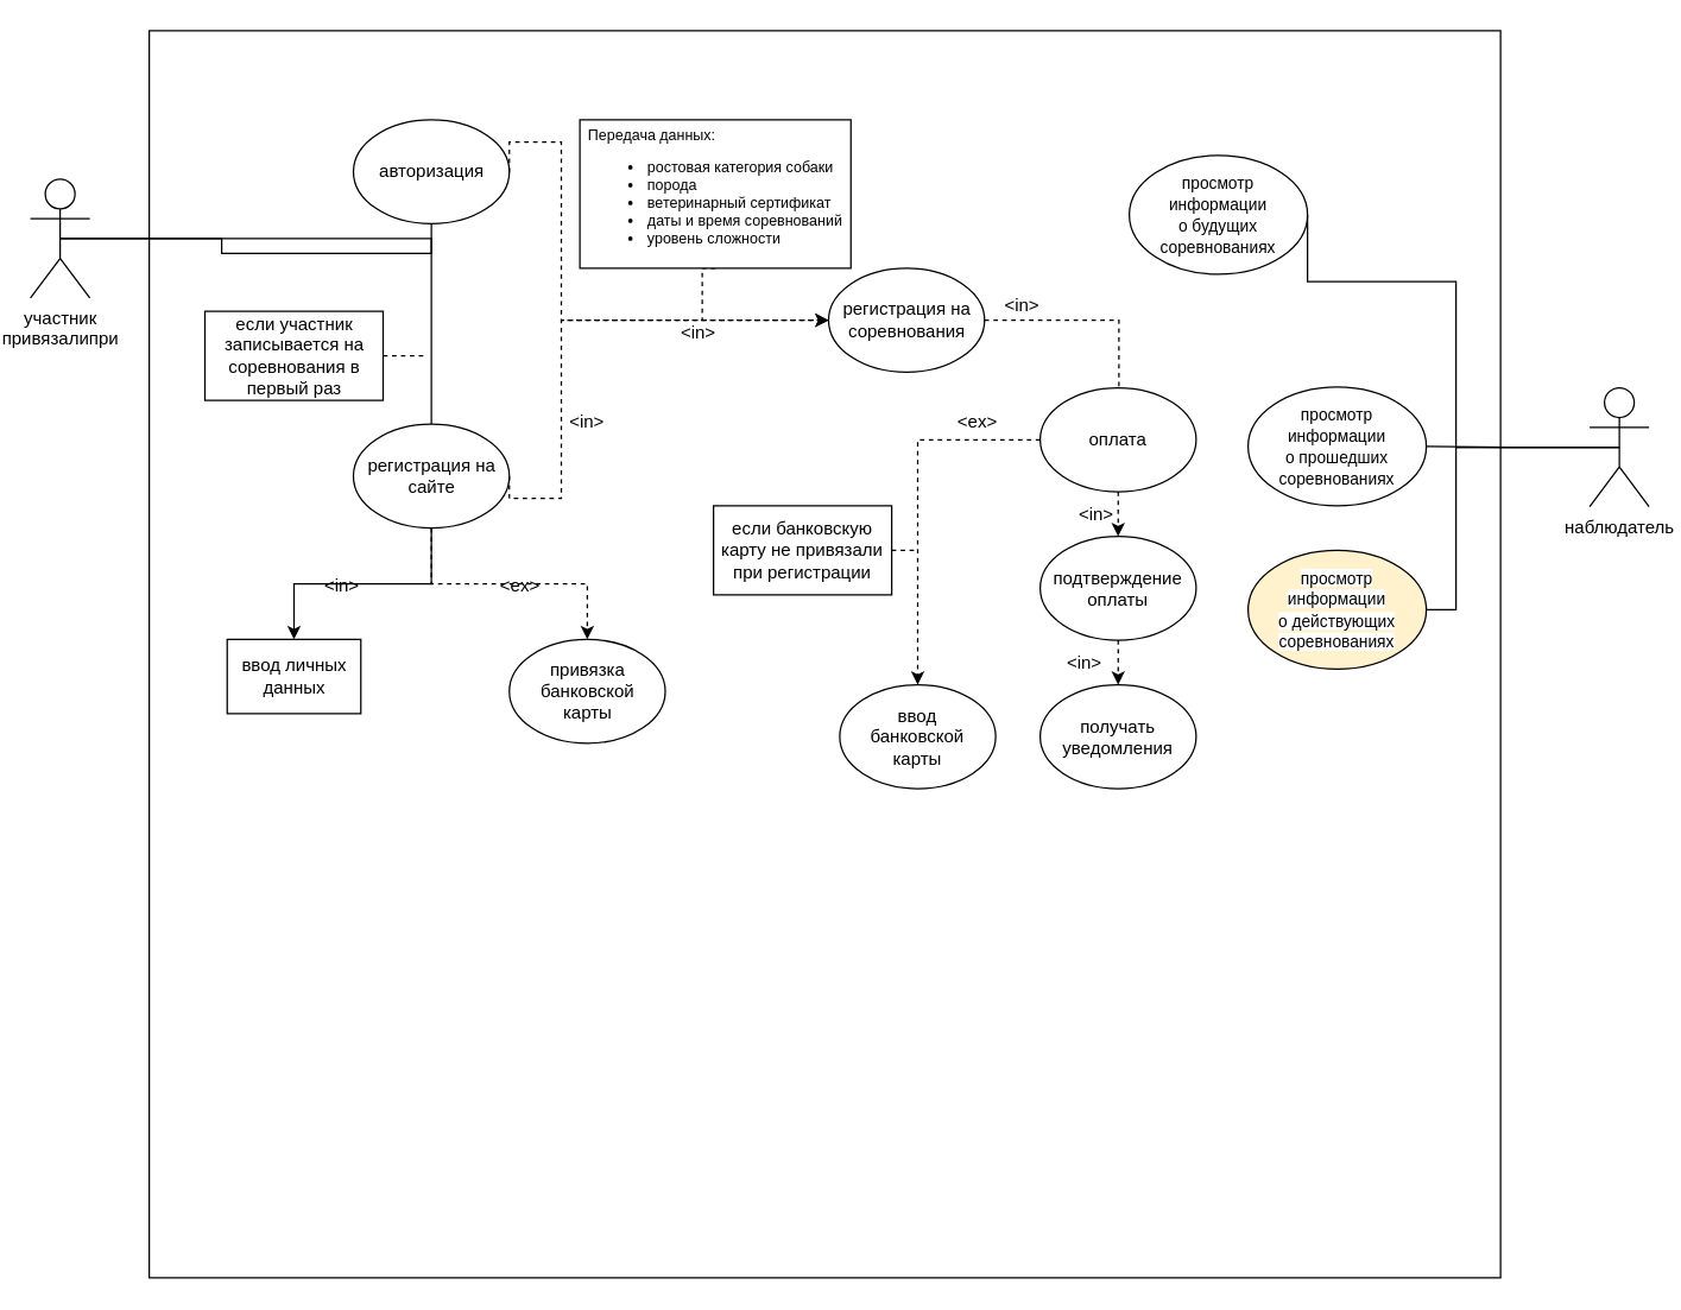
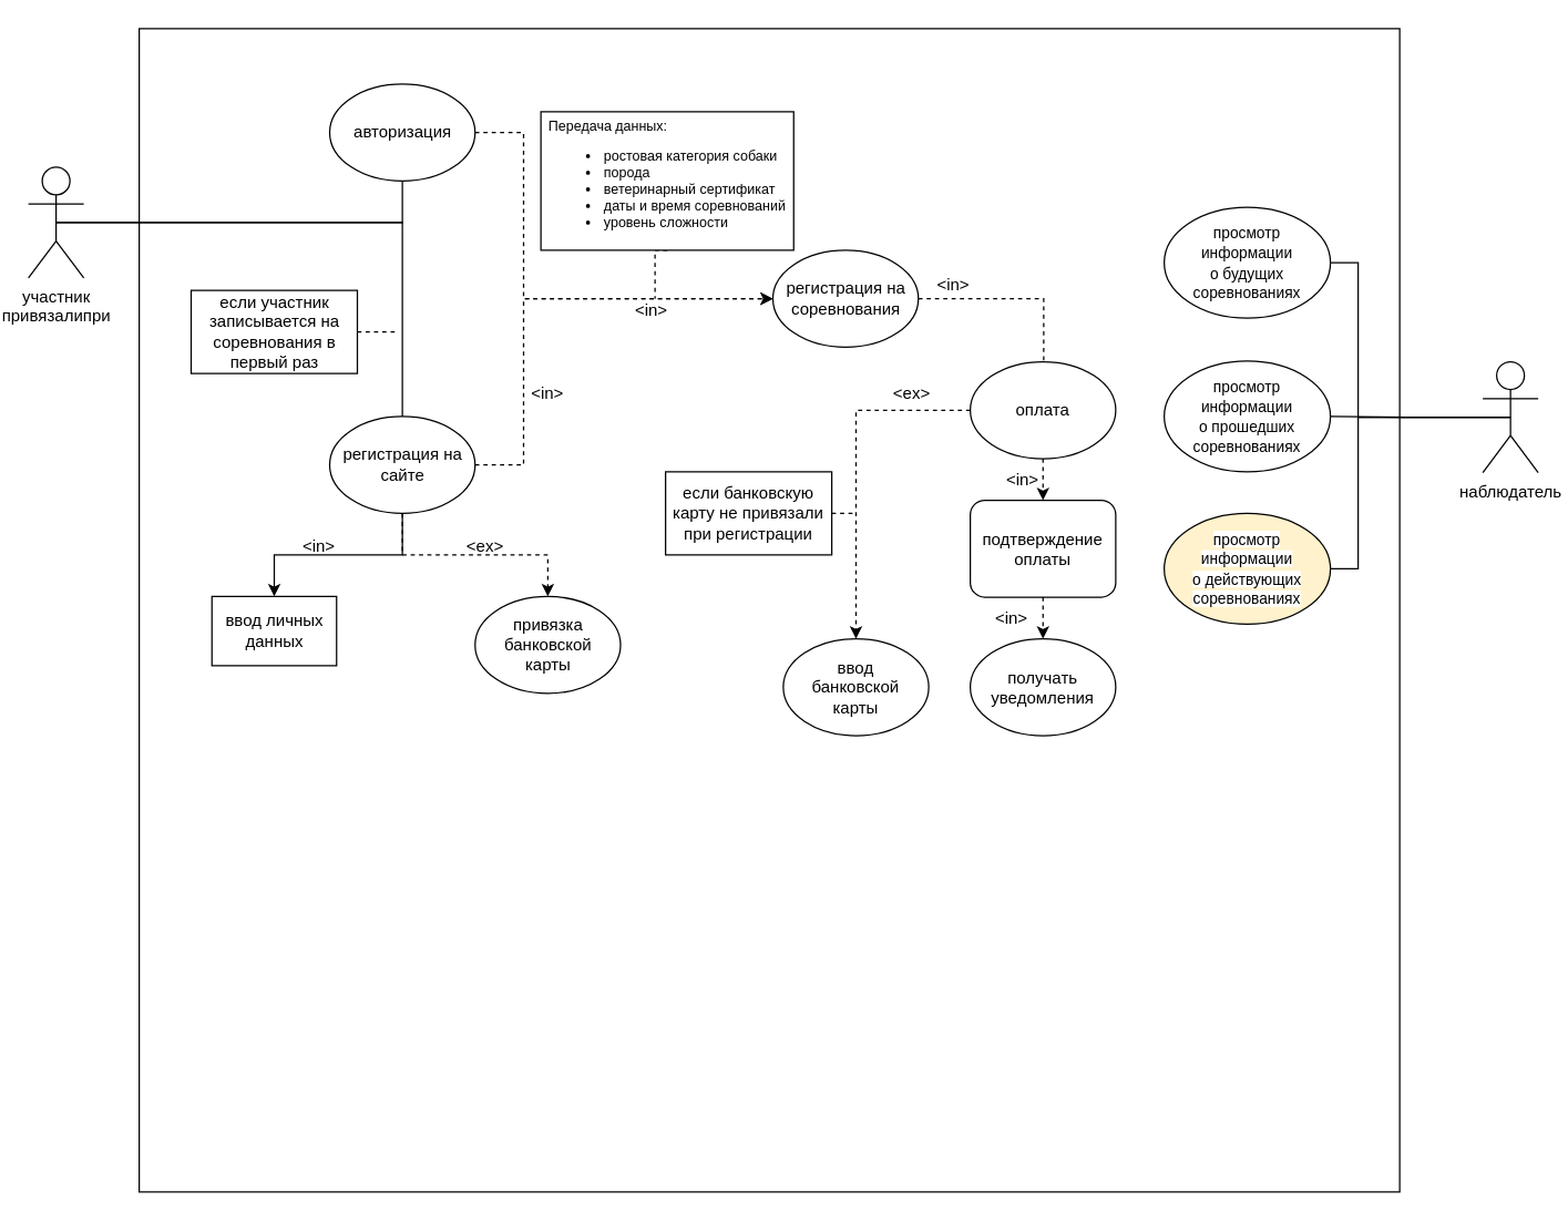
- <mxCell id="7" value="авторизация" style="ellipse;whiteSpace=wrap;html=1;" parent="1" vertex="1"><mxGeometry x="237.5" y="80" width="105" height="70" as="geometry" /></mxCell>
+ <mxCell id="7" value="авторизация" style="ellipse;whiteSpace=wrap;html=1;" parent="1" vertex="1"><mxGeometry x="237.5" y="60" width="105" height="70" as="geometry" /></mxCell>
- <mxCell id="30" value="&lt;span style=&quot;font-size: 11px; background-color: rgb(255, 255, 255);&quot;&gt;просмотр &lt;br&gt;информации&lt;/span&gt;&lt;br style=&quot;font-size: 11px;&quot;&gt;&lt;span style=&quot;font-size: 11px; background-color: rgb(255, 255, 255);&quot;&gt;о будущих соревнованиях&lt;/span&gt;" style="ellipse;whiteSpace=wrap;html=1;" parent="1" vertex="1"><mxGeometry x="760" y="104" width="120" height="80" as="geometry" /></mxCell>
+ <mxCell id="30" value="&lt;span style=&quot;font-size: 11px; background-color: rgb(255, 255, 255);&quot;&gt;просмотр &lt;br&gt;информации&lt;/span&gt;&lt;br style=&quot;font-size: 11px;&quot;&gt;&lt;span style=&quot;font-size: 11px; background-color: rgb(255, 255, 255);&quot;&gt;о будущих соревнованиях&lt;/span&gt;" style="ellipse;whiteSpace=wrap;html=1;" parent="1" vertex="1"><mxGeometry x="840" y="149" width="120" height="80" as="geometry" /></mxCell>
- <mxCell id="15" value="регистрация на сайте" style="ellipse;whiteSpace=wrap;html=1;" parent="1" vertex="1"><mxGeometry x="237.5" y="285" width="105" height="70" as="geometry" /></mxCell>
+ <mxCell id="15" value="регистрация на сайте" style="ellipse;whiteSpace=wrap;html=1;" parent="1" vertex="1"><mxGeometry x="237.5" y="300" width="105" height="70" as="geometry" /></mxCell>
- <mxCell id="26" value="подтверждение оплаты" style="ellipse;whiteSpace=wrap;html=1;" parent="1" vertex="1"><mxGeometry x="700" y="360.5" width="105" height="70" as="geometry" /></mxCell>
+ <mxCell id="26" value="подтверждение оплаты" style="whiteSpace=wrap;html=1;rounded=1;" parent="1" vertex="1"><mxGeometry x="700" y="360.5" width="105" height="70" as="geometry" /></mxCell>
